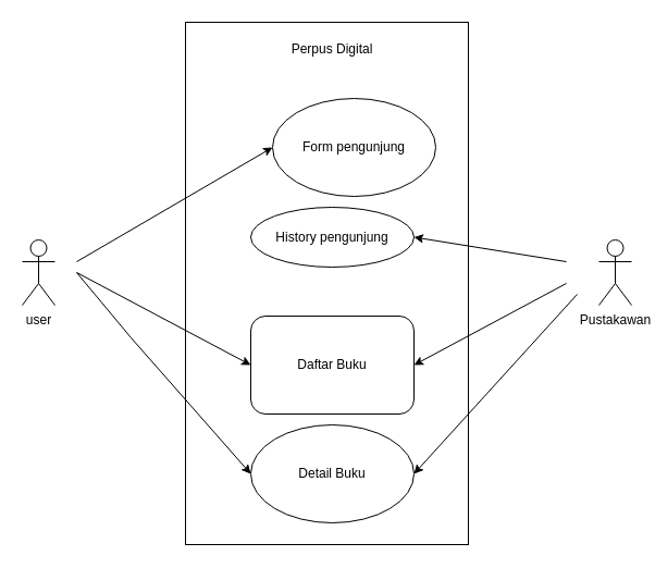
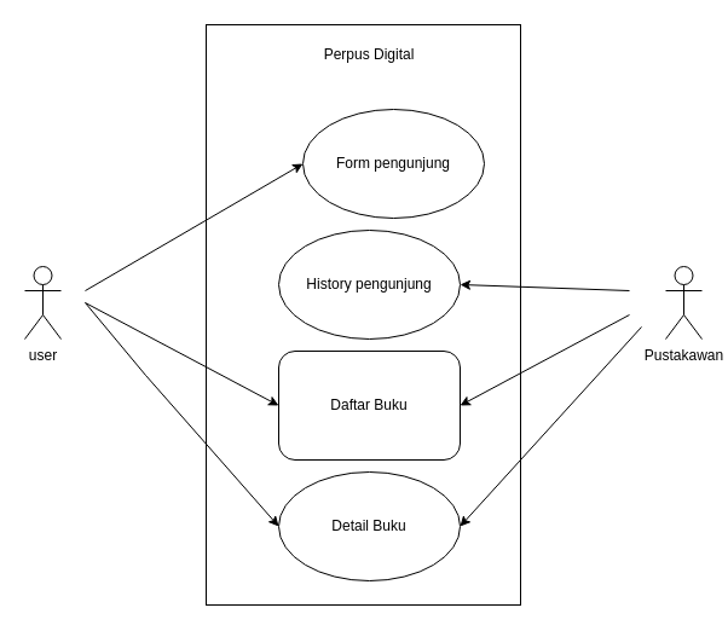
- <mxCell id="7" value="History pengunjung" style="ellipse;whiteSpace=wrap;html=1;" vertex="1" parent="1"><mxGeometry x="230" y="190" width="150" height="55" as="geometry" /></mxCell>
+ <mxCell id="7" value="History pengunjung" style="ellipse;whiteSpace=wrap;html=1;" vertex="1" parent="1"><mxGeometry x="230" y="190" width="150" height="90" as="geometry" /></mxCell>
